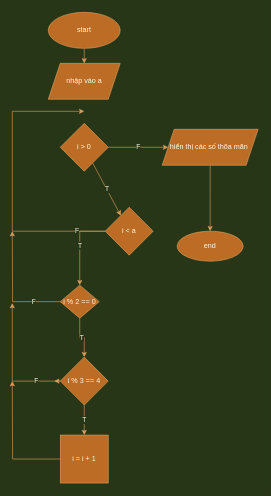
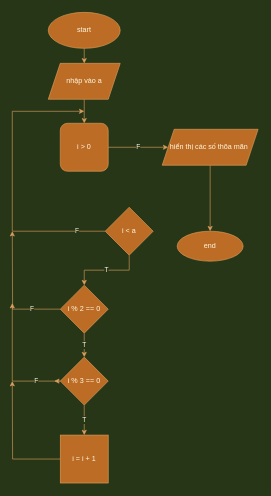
+ <mxCell id="4" value="" style="edgeStyle=none;rounded=0;orthogonalLoop=1;jettySize=auto;html=1;strokeColor=#DDA15E;fontColor=#FEFAE0;labelBackgroundColor=#283618;" edge="1" parent="1" source="5" target="8"><mxGeometry relative="1" as="geometry" /></mxCell>
- <mxCell id="8" value="i &amp;gt; 0" style="rhombus;whiteSpace=wrap;html=1;fillColor=#BC6C25;strokeColor=#DDA15E;fontColor=#FEFAE0;" vertex="1" parent="1"><mxGeometry x="100" y="205" width="80" height="80" as="geometry" /></mxCell>
+ <mxCell id="8" value="i &amp;gt; 0" style="whiteSpace=wrap;html=1;fillColor=#BC6C25;strokeColor=#DDA15E;fontColor=#FEFAE0;rounded=1;" vertex="1" parent="1"><mxGeometry x="100" y="205" width="80" height="80" as="geometry" /></mxCell>
- <mxCell id="6" value="T" style="edgeStyle=none;rounded=0;orthogonalLoop=1;jettySize=auto;html=1;strokeColor=#DDA15E;fontColor=#FEFAE0;labelBackgroundColor=#283618;" edge="1" parent="1" source="8" target="11"><mxGeometry relative="1" as="geometry" /></mxCell>
- <mxCell id="14" value="i % 2 == 0" style="rhombus;whiteSpace=wrap;html=1;fillColor=#BC6C25;strokeColor=#DDA15E;fontColor=#FEFAE0;" vertex="1" parent="1"><mxGeometry x="100" y="475" width="65" height="55" as="geometry" /></mxCell>
+ <mxCell id="14" value="i % 2 == 0" style="rhombus;whiteSpace=wrap;html=1;fillColor=#BC6C25;strokeColor=#DDA15E;fontColor=#FEFAE0;" vertex="1" parent="1"><mxGeometry x="100" y="475" width="80" height="80" as="geometry" /></mxCell>
- <mxCell id="18" value="i % 3 == 4" style="rhombus;whiteSpace=wrap;html=1;fillColor=#BC6C25;strokeColor=#DDA15E;fontColor=#FEFAE0;" vertex="1" parent="1"><mxGeometry x="100" y="595" width="80" height="80" as="geometry" /></mxCell>
+ <mxCell id="18" value="i % 3 == 0" style="rhombus;whiteSpace=wrap;html=1;fillColor=#BC6C25;strokeColor=#DDA15E;fontColor=#FEFAE0;" vertex="1" parent="1"><mxGeometry x="100" y="595" width="80" height="80" as="geometry" /></mxCell>
